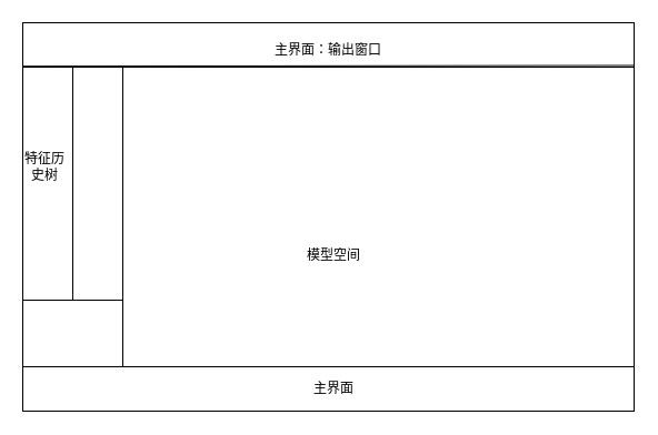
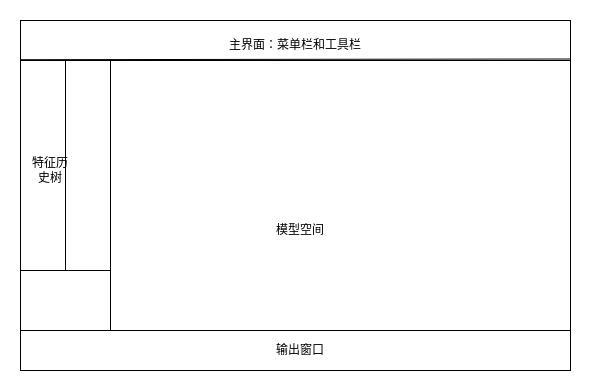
- <mxCell id="4" value="主界面：输出窗口" style="text;html=1;strokeColor=none;fillColor=none;align=center;verticalAlign=middle;whiteSpace=wrap;rounded=0;" parent="1" vertex="1"><mxGeometry x="225" y="30" width="140" height="30" as="geometry" /></mxCell>
+ <mxCell id="4" value="主界面：菜单栏和工具栏" style="text;html=1;strokeColor=none;fillColor=none;align=center;verticalAlign=middle;whiteSpace=wrap;rounded=0;" parent="1" vertex="1"><mxGeometry x="225" y="30" width="140" height="30" as="geometry" /></mxCell>
- <mxCell id="7" value="特征历史树" style="text;html=1;strokeColor=none;fillColor=none;align=center;verticalAlign=middle;whiteSpace=wrap;rounded=0;" parent="1" vertex="1"><mxGeometry x="20" y="100" width="40" height="100" as="geometry" /></mxCell>
+ <mxCell id="7" value="特征历史树" style="text;html=1;strokeColor=none;fillColor=none;align=center;verticalAlign=middle;whiteSpace=wrap;rounded=0;" parent="1" vertex="1"><mxGeometry x="30" y="120" width="40" height="100" as="geometry" /></mxCell>
- <mxCell id="12" value="主界面" style="text;html=1;strokeColor=none;fillColor=none;align=center;verticalAlign=middle;whiteSpace=wrap;rounded=0;" parent="1" vertex="1"><mxGeometry x="270" y="335" width="60" height="30" as="geometry" /></mxCell>
+ <mxCell id="12" value="输出窗口" style="text;html=1;strokeColor=none;fillColor=none;align=center;verticalAlign=middle;whiteSpace=wrap;rounded=0;" parent="1" vertex="1"><mxGeometry x="270" y="335" width="60" height="30" as="geometry" /></mxCell>
